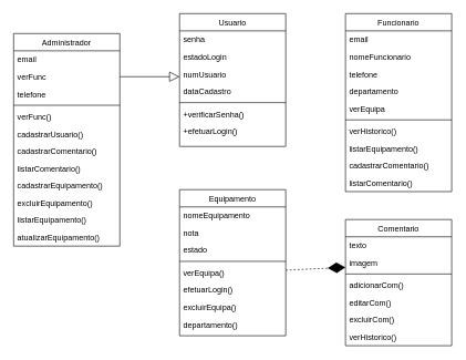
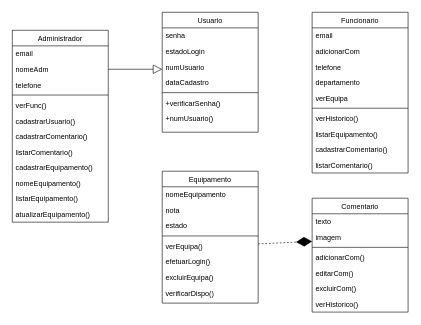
- <mxCell id="42" value="nomeFuncionario" style="text;align=left;verticalAlign=top;spacingLeft=4;spacingRight=4;overflow=hidden;rotatable=0;points=[[0,0.5],[1,0.5]];portConstraint=eastwest;rounded=0;shadow=0;html=0;" parent="40" vertex="1"><mxGeometry y="52" width="160" height="26" as="geometry" /></mxCell>
+ <mxCell id="42" value="adicionarCom" style="text;align=left;verticalAlign=top;spacingLeft=4;spacingRight=4;overflow=hidden;rotatable=0;points=[[0,0.5],[1,0.5]];portConstraint=eastwest;rounded=0;shadow=0;html=0;" parent="40" vertex="1"><mxGeometry y="52" width="160" height="26" as="geometry" /></mxCell>
- <mxCell id="21" value="verFunc" style="text;align=left;verticalAlign=top;spacingLeft=4;spacingRight=4;overflow=hidden;rotatable=0;points=[[0,0.5],[1,0.5]];portConstraint=eastwest;rounded=0;shadow=0;html=0;" parent="19" vertex="1"><mxGeometry y="52" width="160" height="26" as="geometry" /></mxCell>
+ <mxCell id="21" value="nomeAdm" style="text;align=left;verticalAlign=top;spacingLeft=4;spacingRight=4;overflow=hidden;rotatable=0;points=[[0,0.5],[1,0.5]];portConstraint=eastwest;rounded=0;shadow=0;html=0;" parent="19" vertex="1"><mxGeometry y="52" width="160" height="26" as="geometry" /></mxCell>
- <mxCell id="39" value="+efetuarLogin()" style="text;align=left;verticalAlign=top;spacingLeft=4;spacingRight=4;overflow=hidden;rotatable=0;points=[[0,0.5],[1,0.5]];portConstraint=eastwest;" parent="32" vertex="1"><mxGeometry y="164" width="160" height="26" as="geometry" /></mxCell>
+ <mxCell id="39" value="+numUsuario()" style="text;align=left;verticalAlign=top;spacingLeft=4;spacingRight=4;overflow=hidden;rotatable=0;points=[[0,0.5],[1,0.5]];portConstraint=eastwest;" parent="32" vertex="1"><mxGeometry y="164" width="160" height="26" as="geometry" /></mxCell>
- <mxCell id="29" value="excluirEquipamento()" style="text;align=left;verticalAlign=top;spacingLeft=4;spacingRight=4;overflow=hidden;rotatable=0;points=[[0,0.5],[1,0.5]];portConstraint=eastwest;" vertex="1" parent="19"><mxGeometry y="242" width="160" height="26" as="geometry" /></mxCell>
+ <mxCell id="29" value="nomeEquipamento()" style="text;align=left;verticalAlign=top;spacingLeft=4;spacingRight=4;overflow=hidden;rotatable=0;points=[[0,0.5],[1,0.5]];portConstraint=eastwest;" vertex="1" parent="19"><mxGeometry y="242" width="160" height="26" as="geometry" /></mxCell>
- <mxCell id="18" value="departamento()" style="text;align=left;verticalAlign=top;spacingLeft=4;spacingRight=4;overflow=hidden;rotatable=0;points=[[0,0.5],[1,0.5]];portConstraint=eastwest;" parent="10" vertex="1"><mxGeometry y="190" width="160" height="26" as="geometry" /></mxCell>
+ <mxCell id="18" value="verificarDispo()" style="text;align=left;verticalAlign=top;spacingLeft=4;spacingRight=4;overflow=hidden;rotatable=0;points=[[0,0.5],[1,0.5]];portConstraint=eastwest;" parent="10" vertex="1"><mxGeometry y="190" width="160" height="26" as="geometry" /></mxCell>
